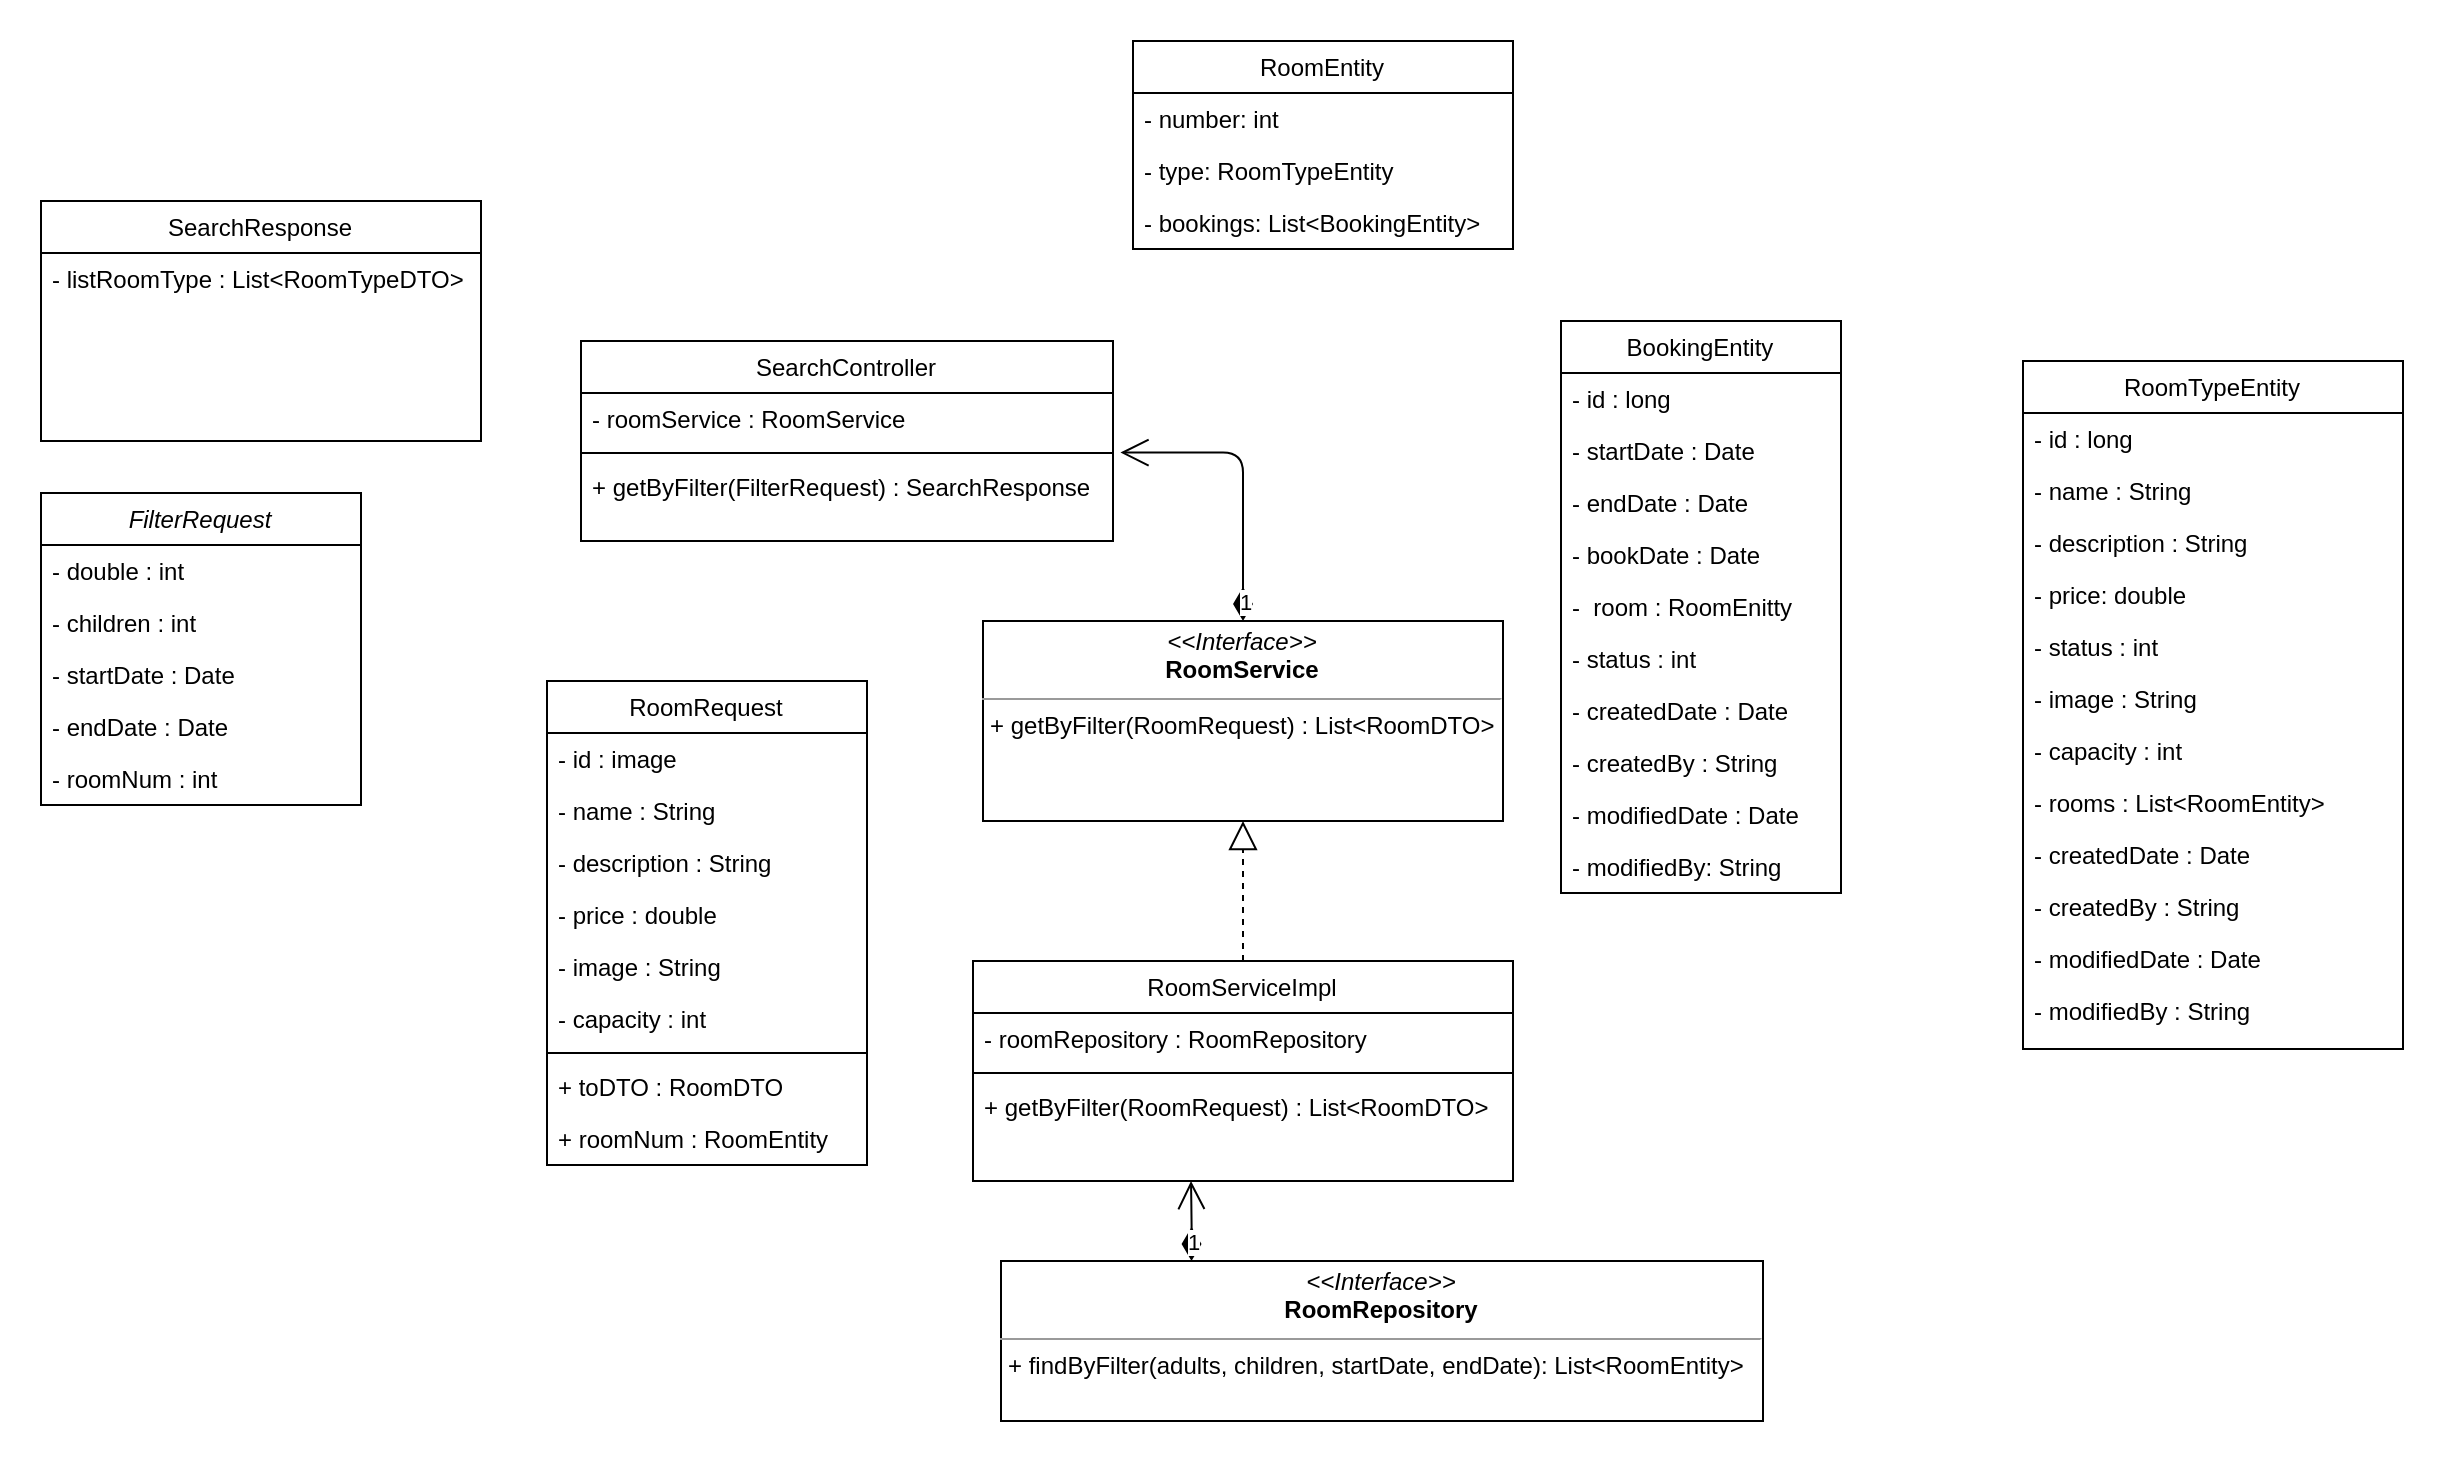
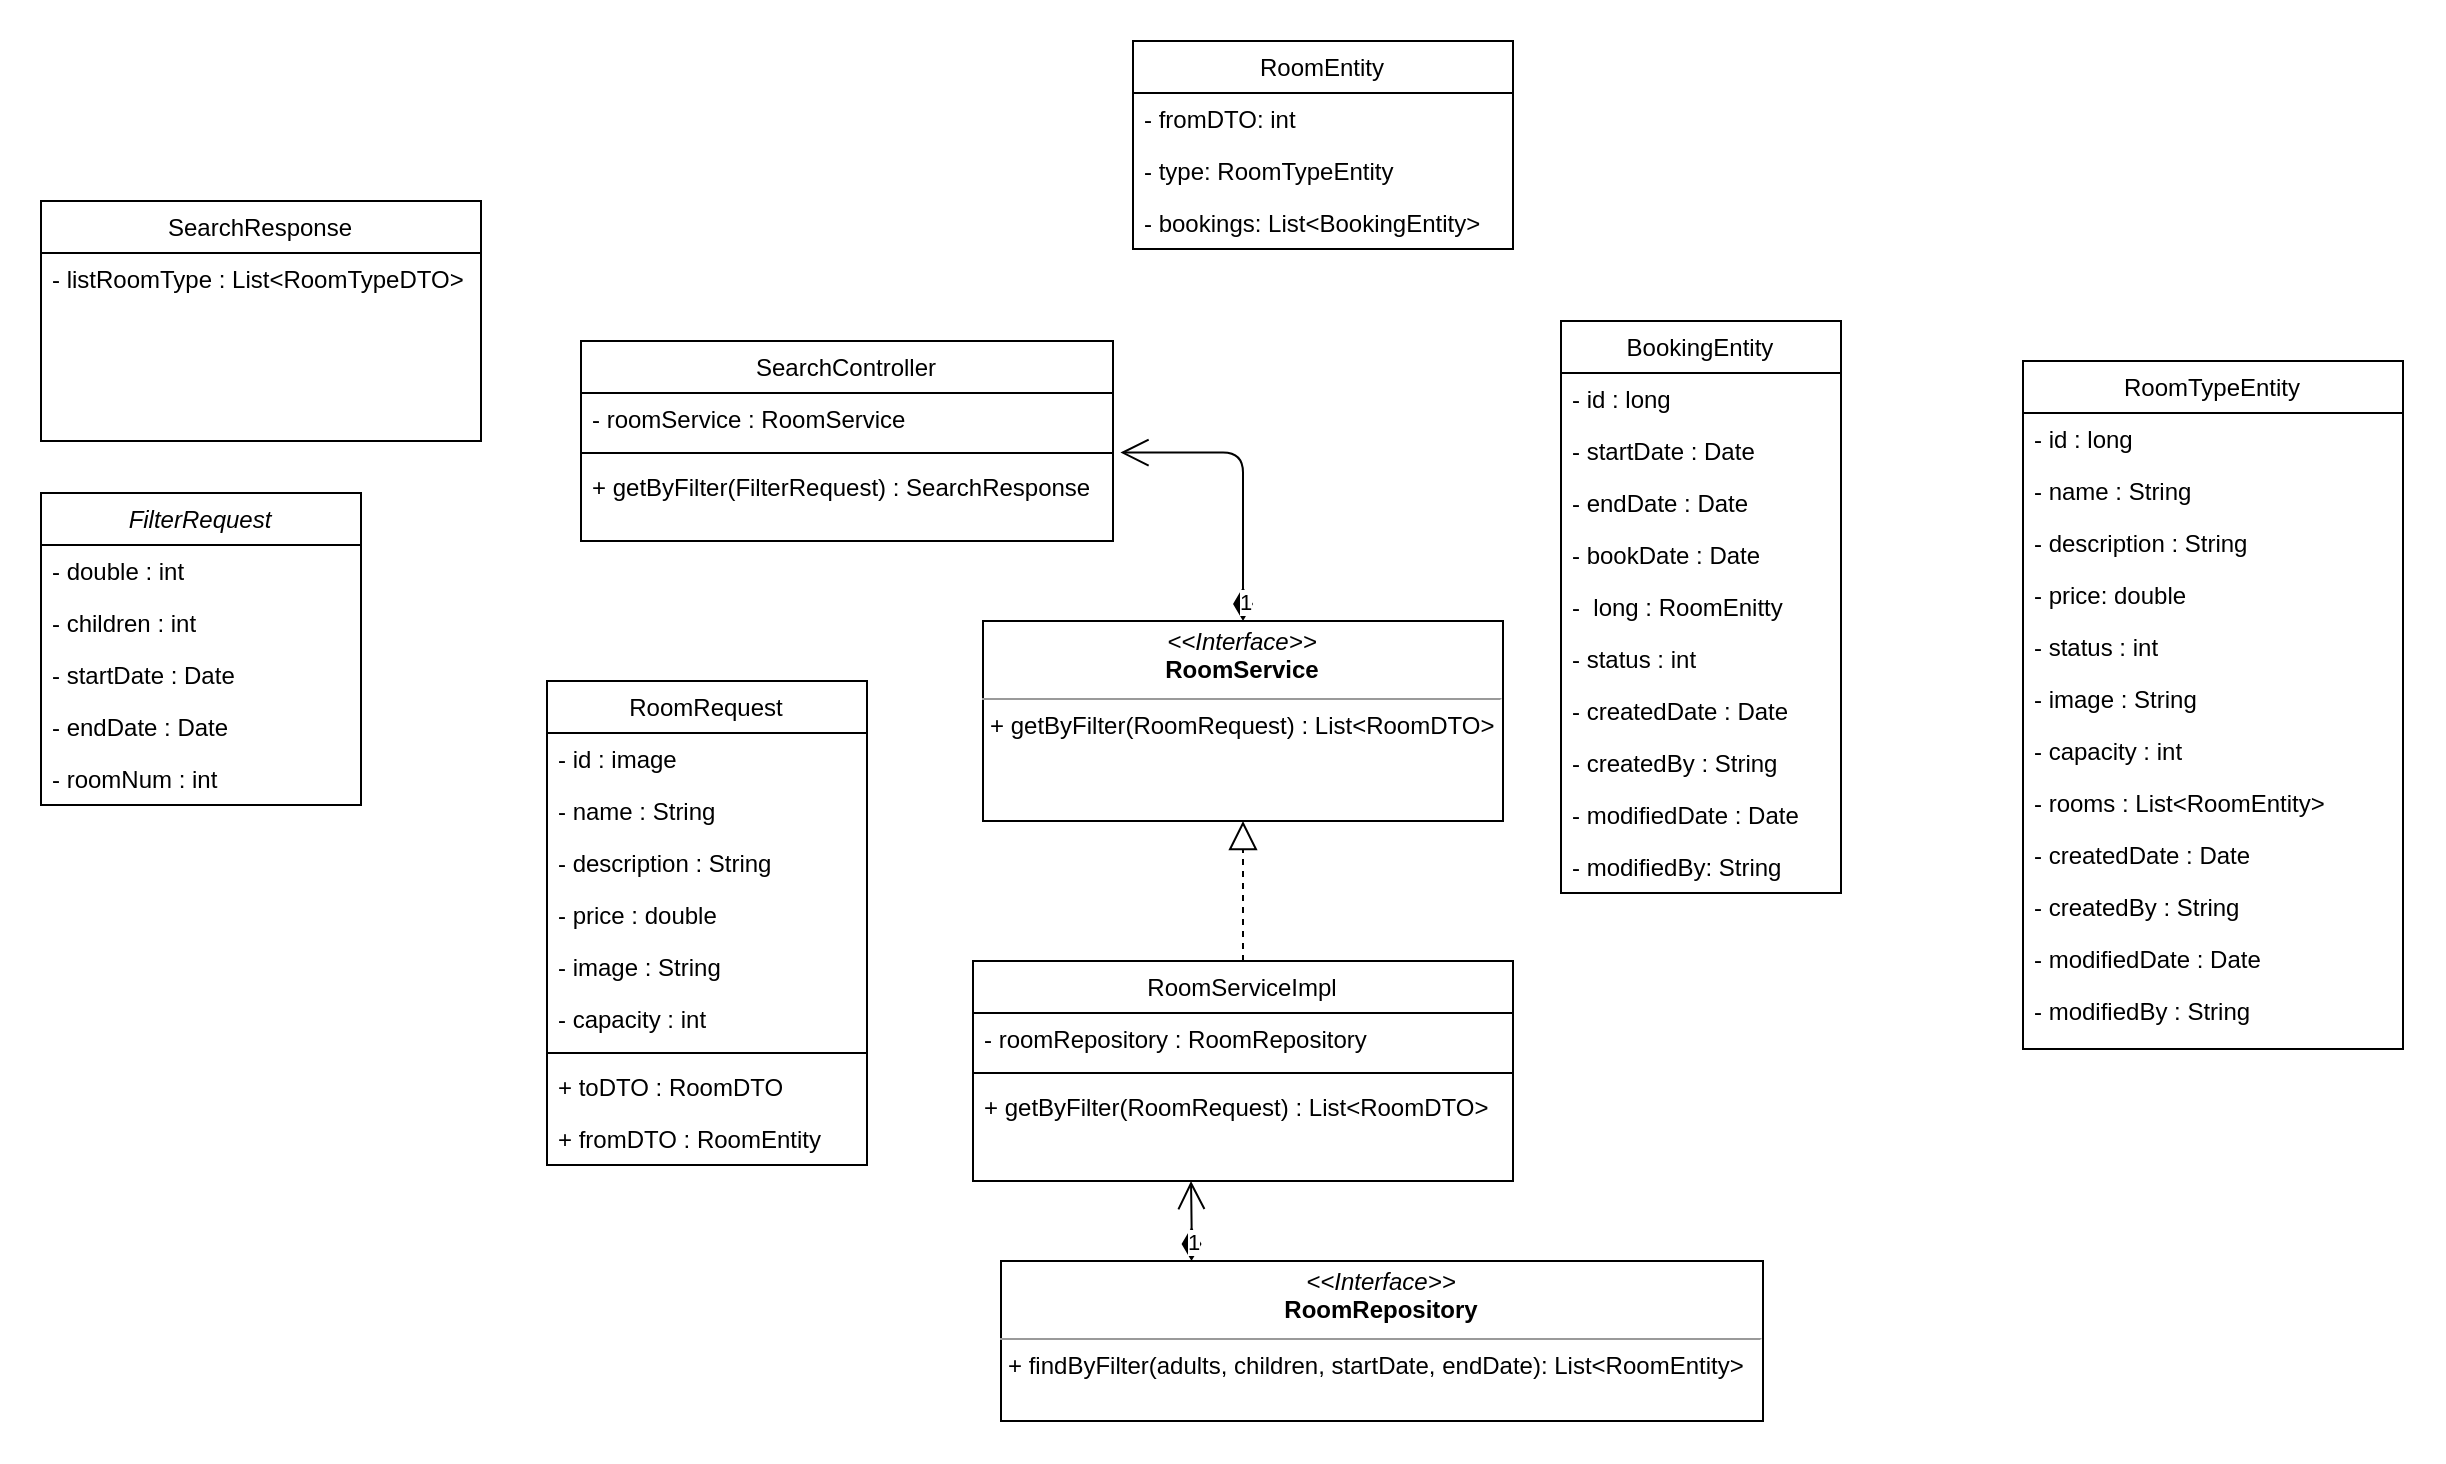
- <mxCell id="56" value="- number: int" style="text;strokeColor=none;fillColor=none;align=left;verticalAlign=top;spacingLeft=4;spacingRight=4;overflow=hidden;rotatable=0;points=[[0,0.5],[1,0.5]];portConstraint=eastwest;" parent="55" vertex="1"><mxGeometry y="26" width="190" height="26" as="geometry" /></mxCell>
+ <mxCell id="56" value="- fromDTO: int" style="text;strokeColor=none;fillColor=none;align=left;verticalAlign=top;spacingLeft=4;spacingRight=4;overflow=hidden;rotatable=0;points=[[0,0.5],[1,0.5]];portConstraint=eastwest;" parent="55" vertex="1"><mxGeometry y="26" width="190" height="26" as="geometry" /></mxCell>
- <mxCell id="48" value="-  room : RoomEnitty" style="text;strokeColor=none;fillColor=none;align=left;verticalAlign=top;spacingLeft=4;spacingRight=4;overflow=hidden;rotatable=0;points=[[0,0.5],[1,0.5]];portConstraint=eastwest;" parent="43" vertex="1"><mxGeometry y="130" width="140" height="26" as="geometry" /></mxCell>
+ <mxCell id="48" value="-  long : RoomEnitty" style="text;strokeColor=none;fillColor=none;align=left;verticalAlign=top;spacingLeft=4;spacingRight=4;overflow=hidden;rotatable=0;points=[[0,0.5],[1,0.5]];portConstraint=eastwest;" parent="43" vertex="1"><mxGeometry y="130" width="140" height="26" as="geometry" /></mxCell>
- <mxCell id="21" value="+ roomNum : RoomEntity" style="text;align=left;verticalAlign=top;spacingLeft=4;spacingRight=4;overflow=hidden;rotatable=0;points=[[0,0.5],[1,0.5]];portConstraint=eastwest;rounded=0;shadow=0;html=0;" parent="12" vertex="1"><mxGeometry y="216" width="160" height="26" as="geometry" /></mxCell>
+ <mxCell id="21" value="+ fromDTO : RoomEntity" style="text;align=left;verticalAlign=top;spacingLeft=4;spacingRight=4;overflow=hidden;rotatable=0;points=[[0,0.5],[1,0.5]];portConstraint=eastwest;rounded=0;shadow=0;html=0;" parent="12" vertex="1"><mxGeometry y="216" width="160" height="26" as="geometry" /></mxCell>
